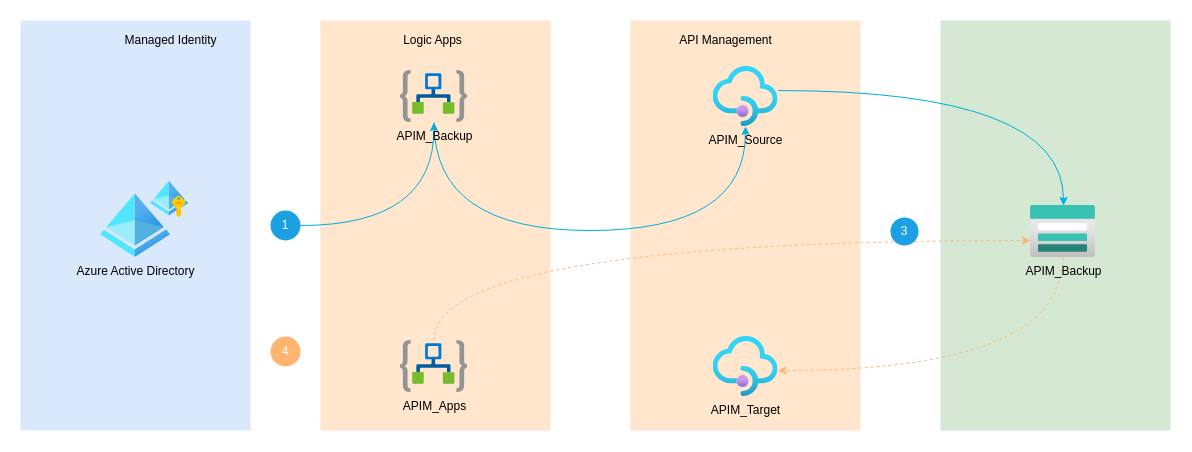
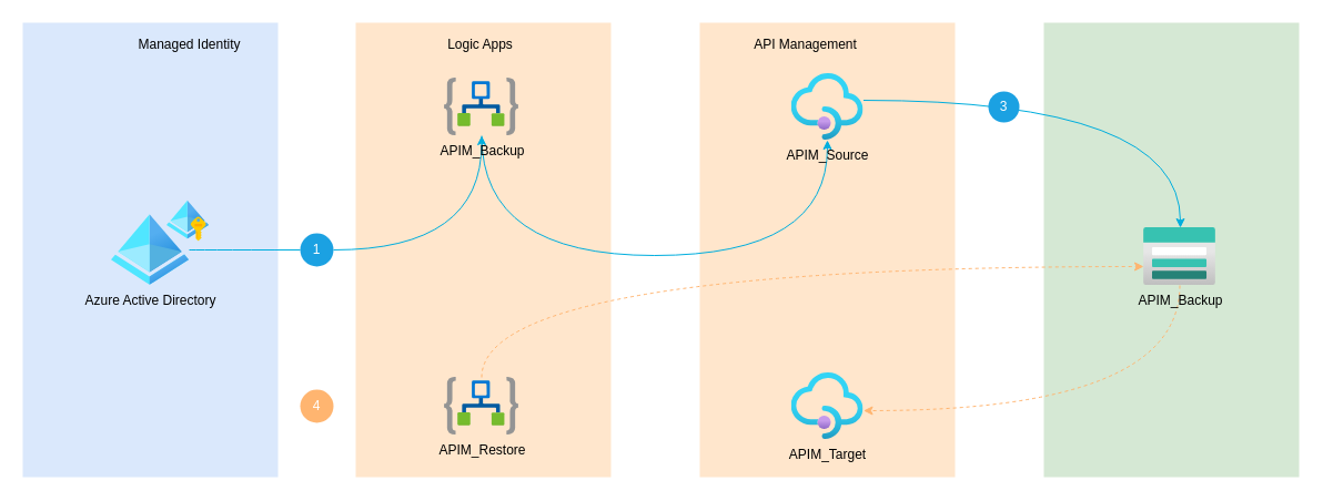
+ <mxCell id="18" value="" style="edgeStyle=orthogonalEdgeStyle;curved=1;orthogonalLoop=1;jettySize=auto;html=1;strokeColor=#00AEDE;endArrow=none;" edge="1" parent="1" source="7" target="17"><mxGeometry relative="1" as="geometry"><mxPoint x="170" y="225" as="sourcePoint" /><mxPoint x="433.5" y="122" as="targetPoint" /></mxGeometry></mxCell>
- <mxCell id="19" value="3" style="ellipse;whiteSpace=wrap;html=1;aspect=fixed;fillColor=#1ba1e2;fontColor=#ffffff;strokeColor=none;" vertex="1" parent="1"><mxGeometry x="890" y="217" width="28" height="28" as="geometry" /></mxCell>
+ <mxCell id="19" value="3" style="ellipse;whiteSpace=wrap;html=1;aspect=fixed;fillColor=#1ba1e2;fontColor=#ffffff;strokeColor=none;" vertex="1" parent="1"><mxGeometry x="890" y="82" width="28" height="28" as="geometry" /></mxCell>
- <mxCell id="20" value="4" style="ellipse;whiteSpace=wrap;html=1;aspect=fixed;fillColor=#FFB570;fontColor=#ffffff;strokeColor=none;" vertex="1" parent="1"><mxGeometry x="270" y="336" width="30" height="30" as="geometry" /></mxCell>
+ <mxCell id="20" value="4" style="ellipse;whiteSpace=wrap;html=1;aspect=fixed;fillColor=#FFB570;fontColor=#ffffff;strokeColor=none;" vertex="1" parent="1"><mxGeometry x="270" y="351" width="30" height="30" as="geometry" /></mxCell>
- <mxCell id="11" value="APIM_Apps" style="aspect=fixed;html=1;points=[];align=center;image;fontSize=12;image=img/lib/azure2/integration/Logic_Apps.svg;labelBackgroundColor=none;" vertex="1" parent="1"><mxGeometry x="400" y="340" width="67" height="52" as="geometry" /></mxCell>
+ <mxCell id="11" value="APIM_Restore" style="aspect=fixed;html=1;points=[];align=center;image;fontSize=12;image=img/lib/azure2/integration/Logic_Apps.svg;labelBackgroundColor=none;" vertex="1" parent="1"><mxGeometry x="400" y="340" width="67" height="52" as="geometry" /></mxCell>
